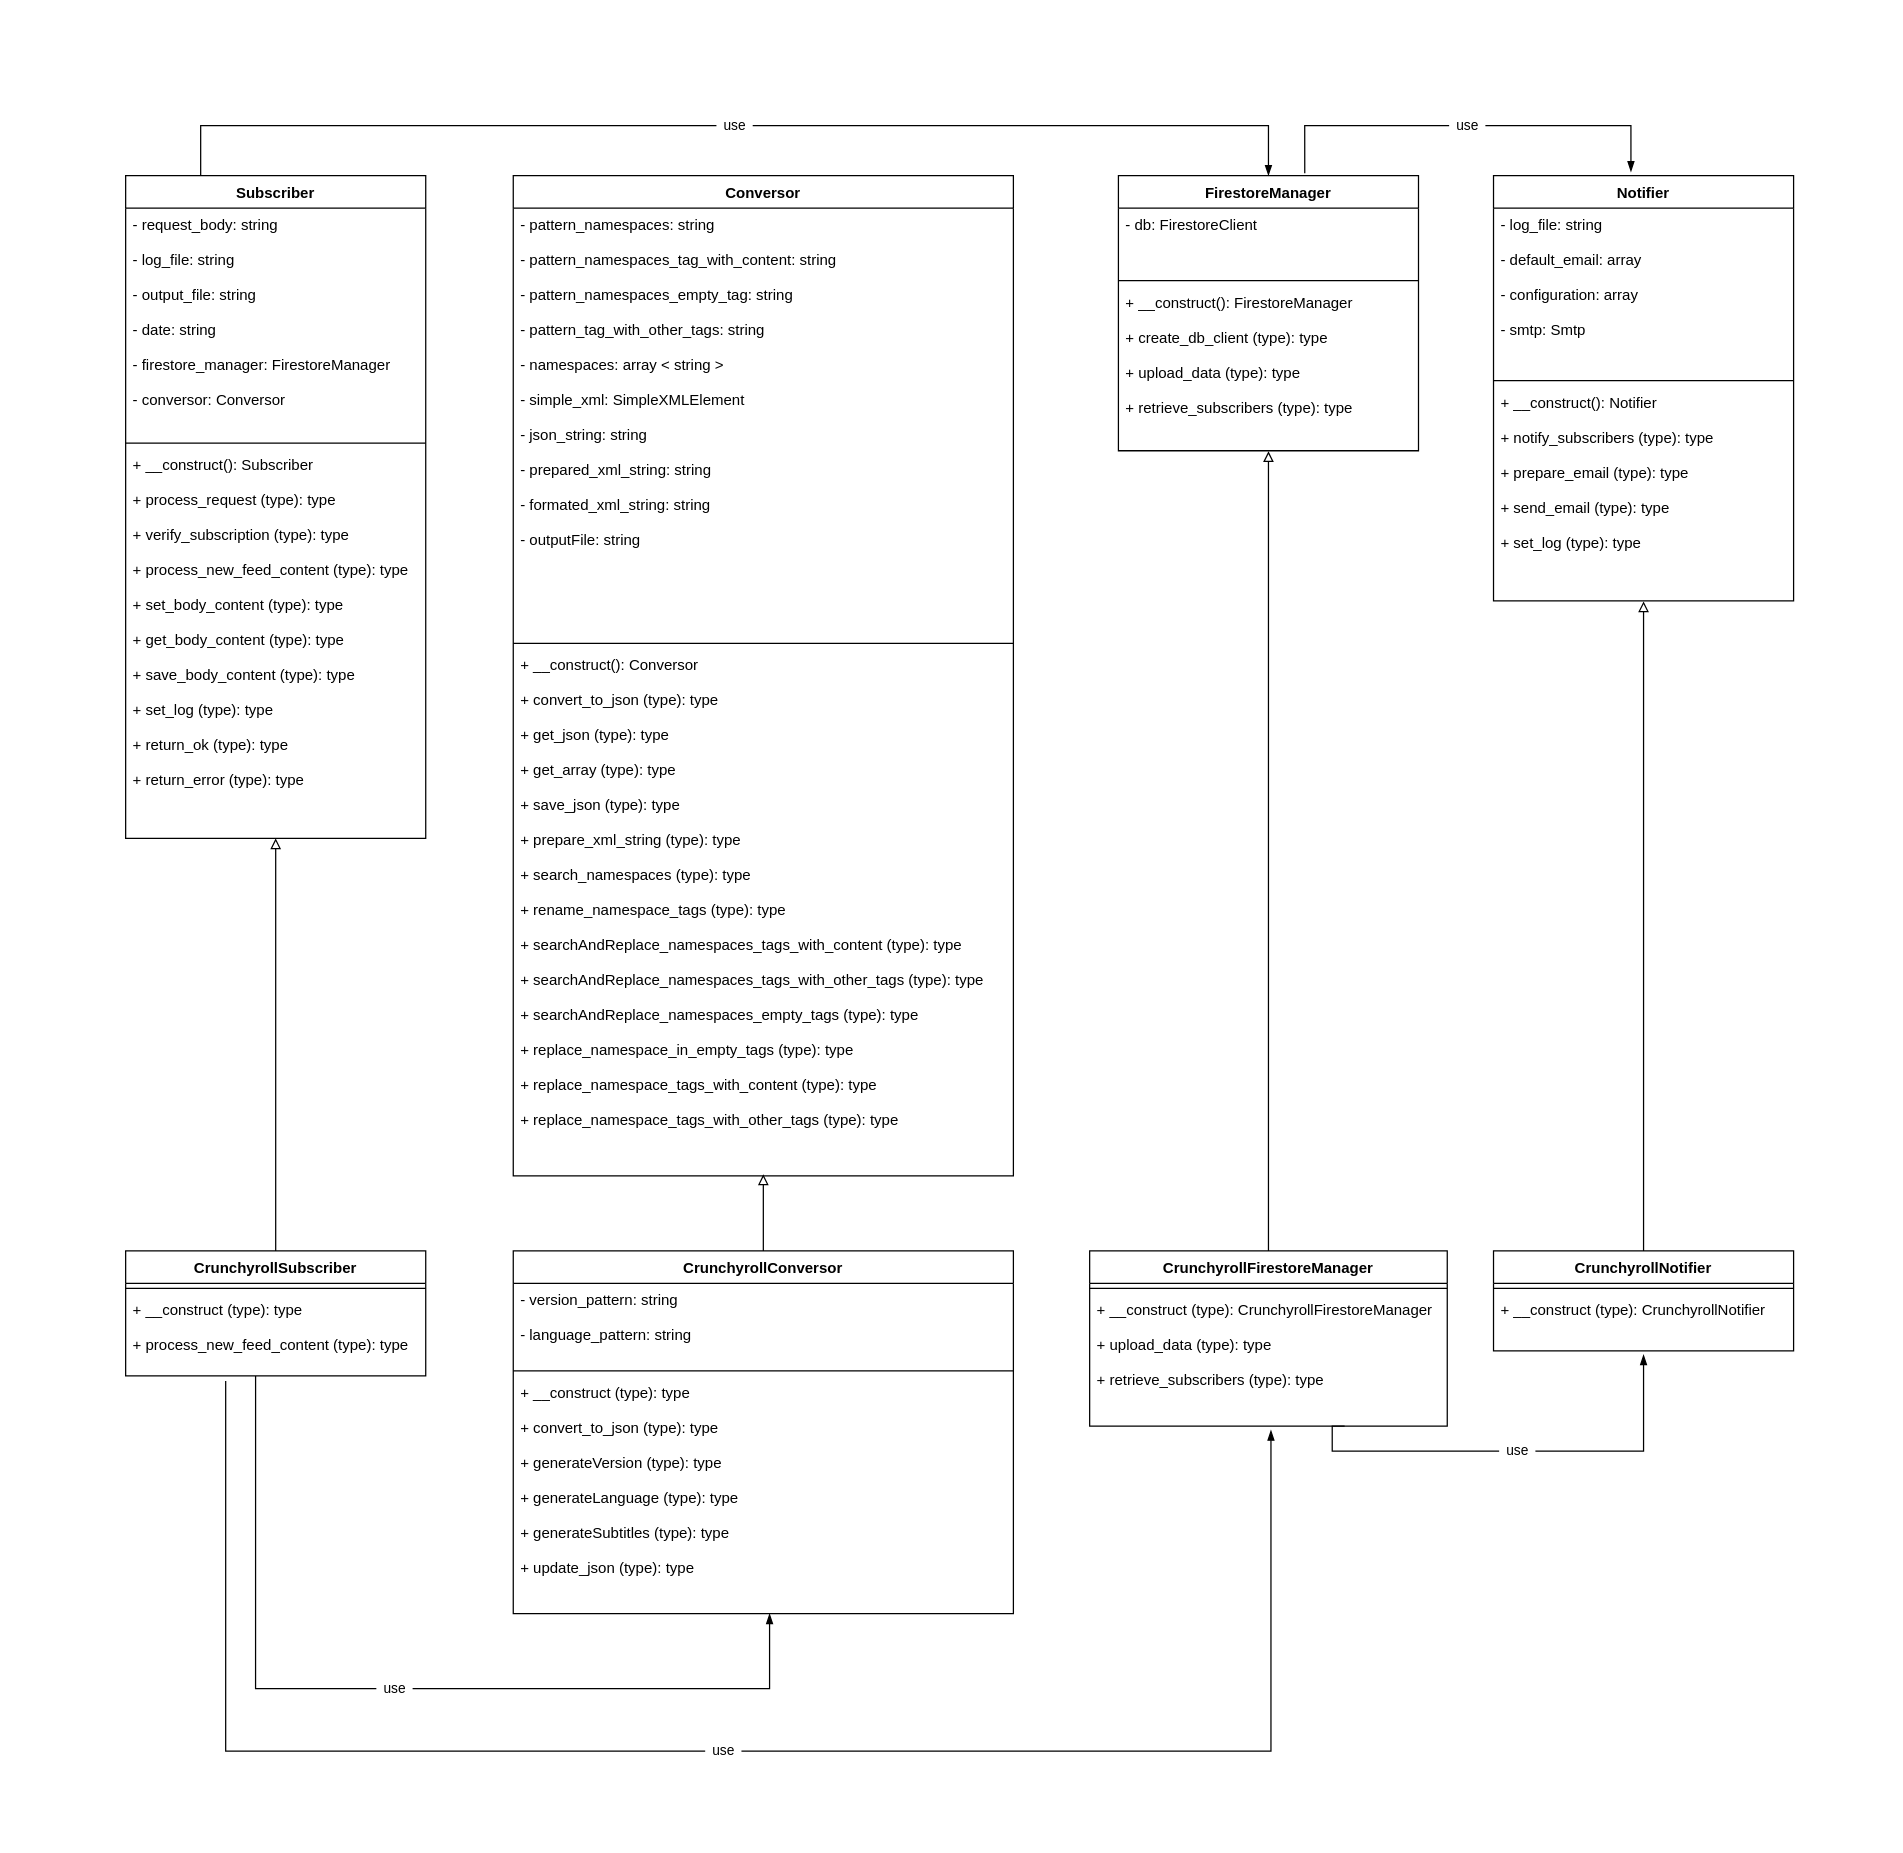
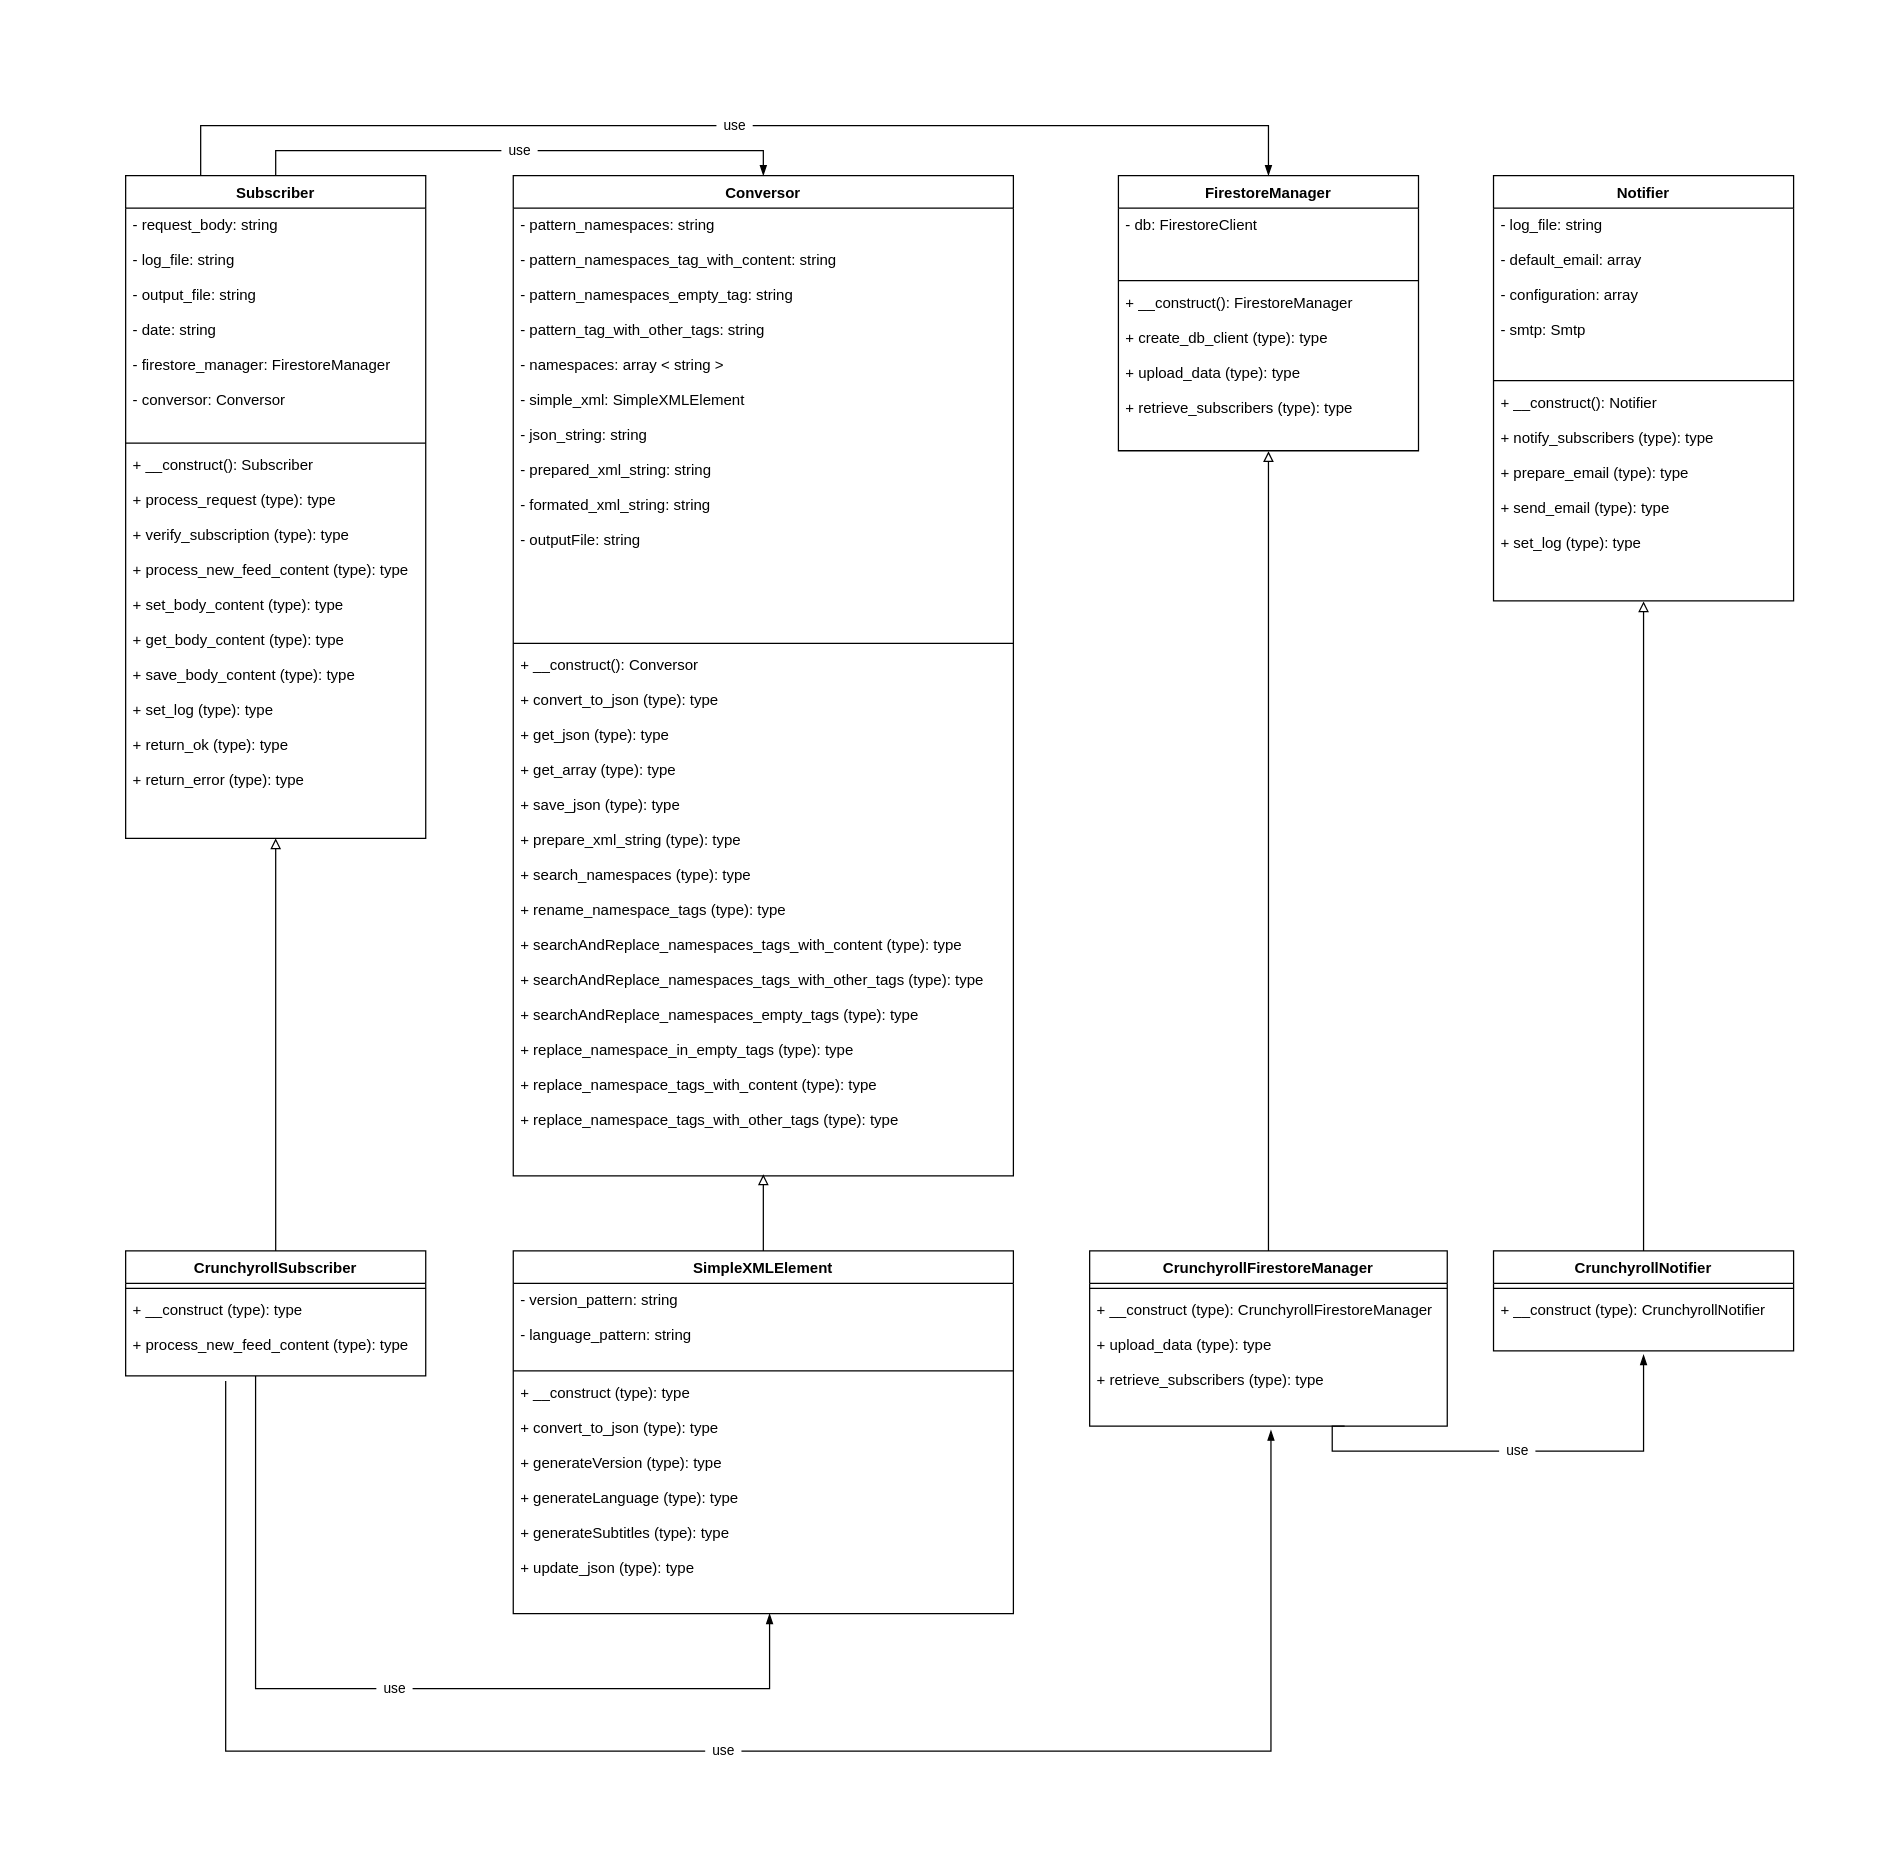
- <mxCell id="40" value="&amp;nbsp; use&amp;nbsp;&amp;nbsp;" style="edgeStyle=orthogonalEdgeStyle;rounded=0;orthogonalLoop=1;jettySize=auto;html=1;entryX=0.458;entryY=-0.009;entryDx=0;entryDy=0;endArrow=blockThin;endFill=1;exitX=0.621;exitY=-0.009;exitDx=0;exitDy=0;exitPerimeter=0;entryPerimeter=0;" parent="1" source="23" target="27" edge="1"><mxGeometry relative="1" as="geometry"><mxPoint x="884" y="70" as="sourcePoint" /><mxPoint x="1548" y="70" as="targetPoint" /><Array as="points"><mxPoint x="1043" y="100" /><mxPoint x="1304" y="100" /></Array></mxGeometry></mxCell>
+ <mxCell id="5" value="&amp;nbsp; use&amp;nbsp;&amp;nbsp;" style="edgeStyle=orthogonalEdgeStyle;rounded=0;orthogonalLoop=1;jettySize=auto;html=1;entryX=0.5;entryY=0;entryDx=0;entryDy=0;endArrow=blockThin;endFill=1;exitX=0.5;exitY=0;exitDx=0;exitDy=0;" parent="1" source="6" target="14" edge="1"><mxGeometry relative="1" as="geometry" /></mxCell>
- <mxCell id="19" value="CrunchyrollConversor" style="swimlane;fontStyle=1;align=center;verticalAlign=top;childLayout=stackLayout;horizontal=1;startSize=26;horizontalStack=0;resizeParent=1;resizeParentMax=0;resizeLast=0;collapsible=1;marginBottom=0;" parent="1" vertex="1"><mxGeometry x="410" y="1000" width="400" height="290" as="geometry" /></mxCell>
+ <mxCell id="19" value="SimpleXMLElement" style="swimlane;fontStyle=1;align=center;verticalAlign=top;childLayout=stackLayout;horizontal=1;startSize=26;horizontalStack=0;resizeParent=1;resizeParentMax=0;resizeLast=0;collapsible=1;marginBottom=0;" parent="1" vertex="1"><mxGeometry x="410" y="1000" width="400" height="290" as="geometry" /></mxCell>
